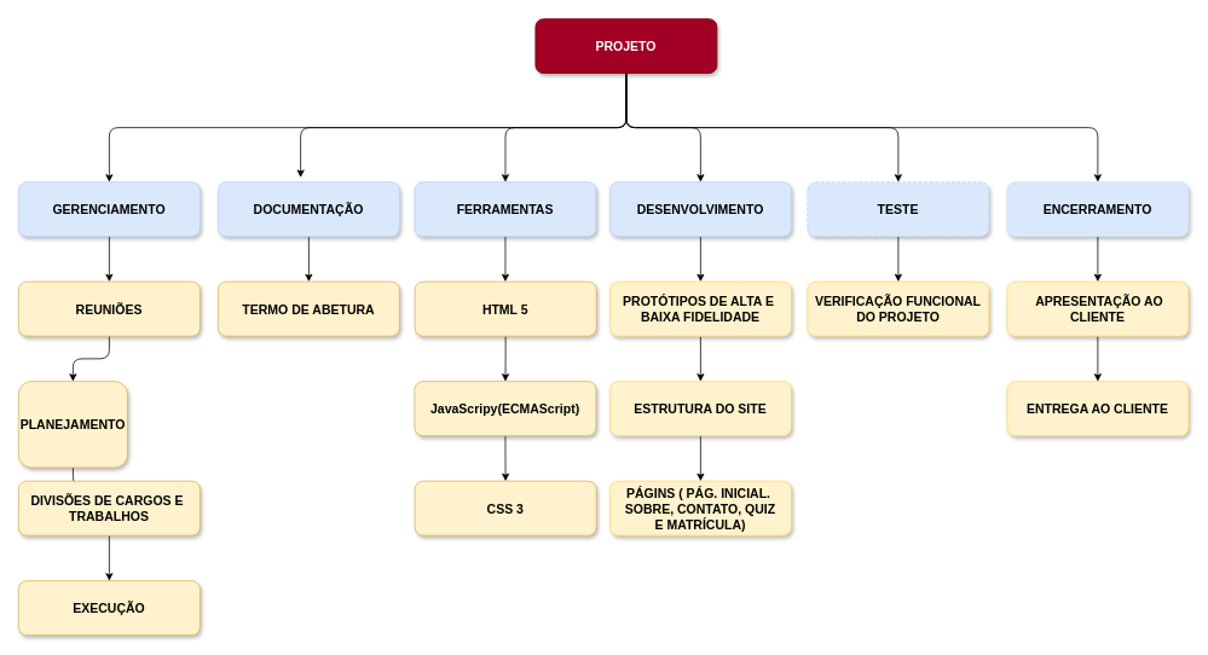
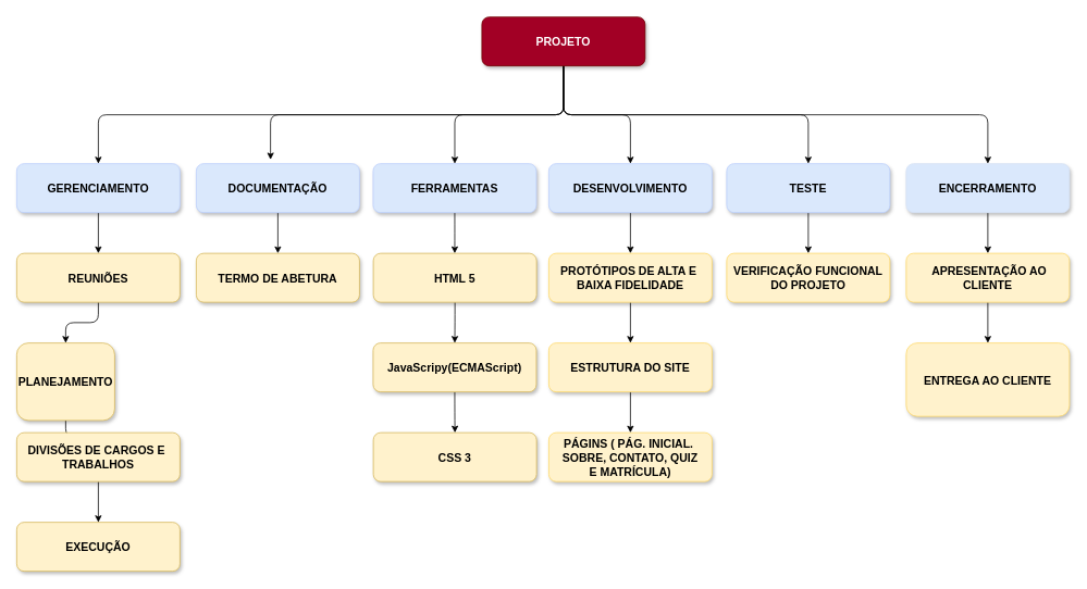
- <mxCell id="16" value="TESTE" style="rounded=1;shadow=1;fontStyle=1;fontSize=14;fillColor=#dae8fc;strokeColor=#BACEFC;dashed=1;" parent="1" vertex="1"><mxGeometry x="890" y="200" width="200" height="60" as="geometry" /></mxCell>
+ <mxCell id="16" value="TESTE" style="rounded=1;shadow=1;fontStyle=1;fontSize=14;fillColor=#dae8fc;strokeColor=#BACEFC;" parent="1" vertex="1"><mxGeometry x="890" y="200" width="200" height="60" as="geometry" /></mxCell>
- <mxCell id="43" value="ENTREGA AO CLIENTE" style="rounded=1;shadow=1;fontStyle=1;fontSize=14;fillColor=#fff2cc;strokeColor=#FFD966;" parent="1" vertex="1"><mxGeometry x="1110" y="420" width="200" height="60" as="geometry" /></mxCell>
+ <mxCell id="43" value="ENTREGA AO CLIENTE" style="rounded=1;shadow=1;fontStyle=1;fontSize=14;fillColor=#fff2cc;strokeColor=#FFD966;" parent="1" vertex="1"><mxGeometry x="1110" y="420" width="200" height="90" as="geometry" /></mxCell>
